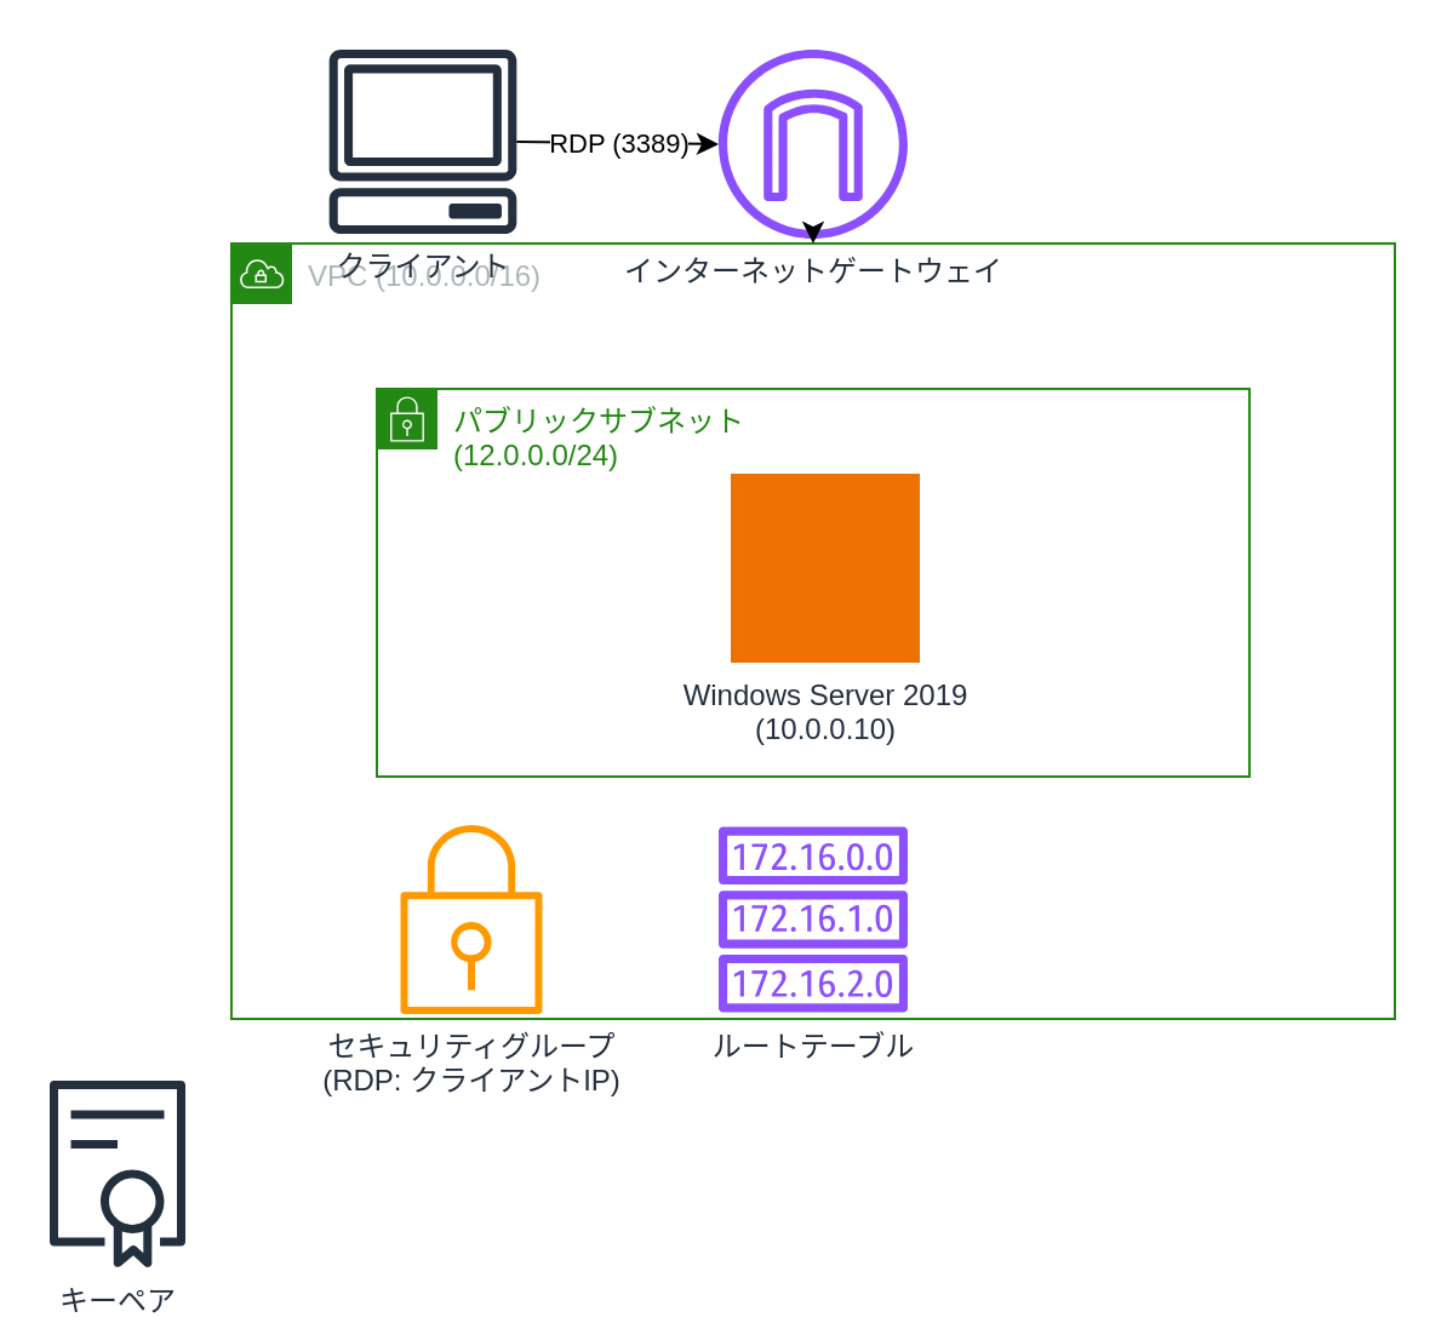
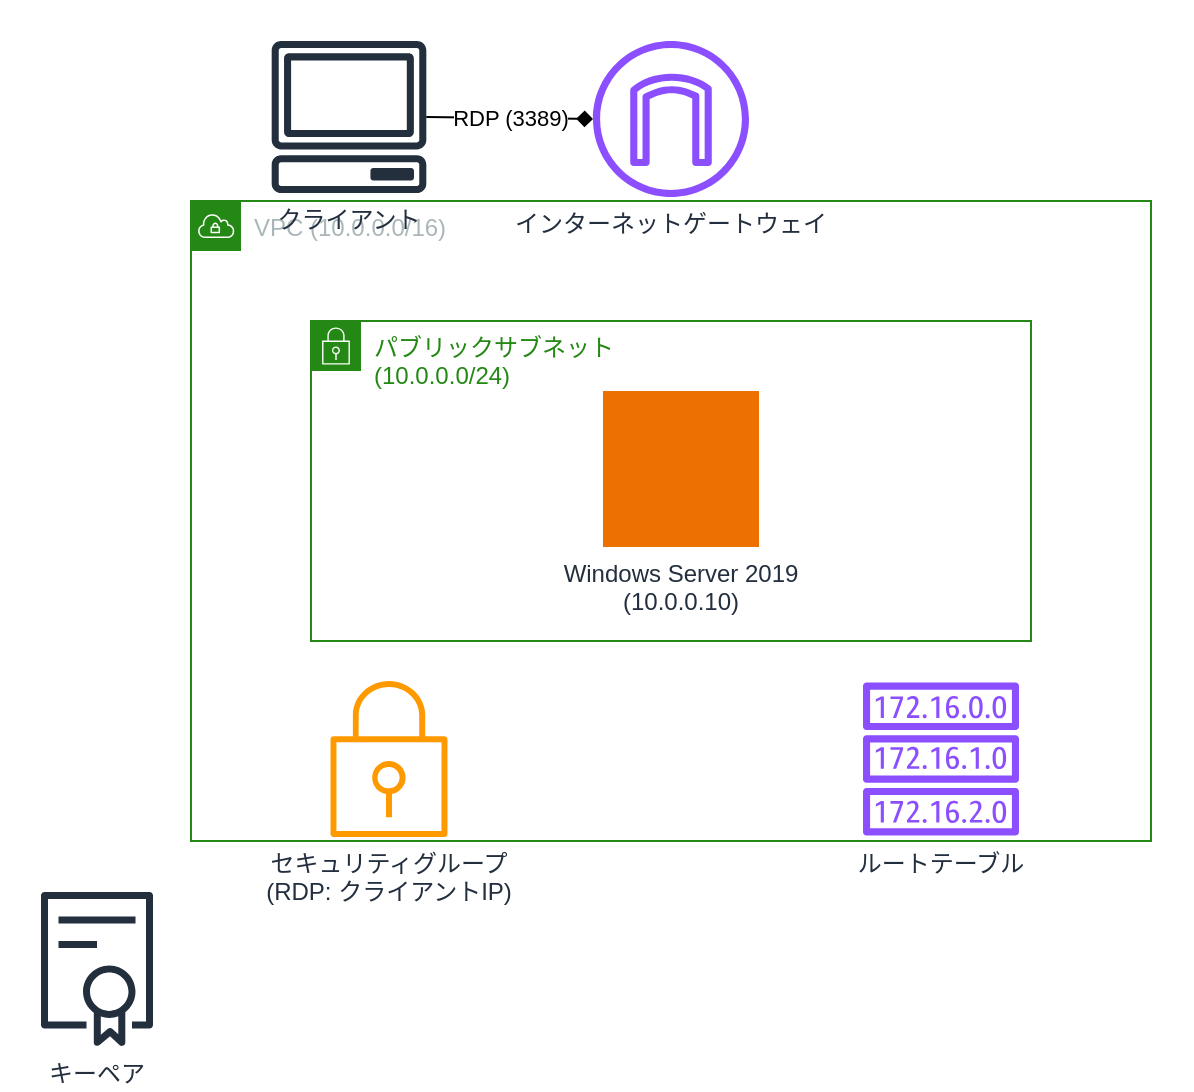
- <mxCell id="10" value="RDP (3389)" style="endArrow=classic;html=1;rounded=0;exitX=1;exitY=0.5;exitDx=0;exitDy=0;exitPerimeter=0;entryX=0;entryY=0.5;entryDx=0;entryDy=0;entryPerimeter=0;" edge="1" parent="1" source="9" target="3"><mxGeometry width="50" height="50" relative="1" as="geometry"><mxPoint x="275" y="180" as="sourcePoint" /><mxPoint x="325" y="130" as="targetPoint" /></mxGeometry></mxCell>
+ <mxCell id="10" value="RDP (3389)" style="endArrow=diamond;html=1;rounded=0;exitX=1;exitY=0.5;exitDx=0;exitDy=0;exitPerimeter=0;entryX=0;entryY=0.5;entryDx=0;entryDy=0;entryPerimeter=0;" edge="1" parent="1" source="9" target="3"><mxGeometry width="50" height="50" relative="1" as="geometry"><mxPoint x="275" y="180" as="sourcePoint" /><mxPoint x="325" y="130" as="targetPoint" /></mxGeometry></mxCell>
- <mxCell id="11" value="" style="endArrow=classic;html=1;rounded=0;exitX=0.5;exitY=1;exitDx=0;exitDy=0;exitPerimeter=0;entryX=0.5;entryY=0;entryDx=0;entryDy=0;" edge="1" parent="1" source="3" target="2"><mxGeometry width="50" height="50" relative="1" as="geometry"><mxPoint x="275" y="180" as="sourcePoint" /><mxPoint x="325" y="130" as="targetPoint" /></mxGeometry></mxCell>
- <mxCell id="4" value="パブリックサブネット&#10;(12.0.0.0/24)" style="points=[[0,0],[0.25,0],[0.5,0],[0.75,0],[1,0],[1,0.25],[1,0.5],[1,0.75],[1,1],[0.75,1],[0.5,1],[0.25,1],[0,1],[0,0.75],[0,0.5],[0,0.25]];outlineConnect=0;gradientColor=none;html=1;whiteSpace=wrap;fontSize=12;fontStyle=0;container=1;pointerEvents=0;collapsible=0;recursiveResize=0;shape=mxgraph.aws4.group;grIcon=mxgraph.aws4.group_security_group;strokeColor=#248814;fillColor=none;verticalAlign=top;align=left;spacingLeft=30;fontColor=#248814;dashed=0;" vertex="1" parent="2"><mxGeometry x="60" y="60" width="360" height="160" as="geometry" /></mxCell>
+ <mxCell id="4" value="パブリックサブネット&#10;(10.0.0.0/24)" style="points=[[0,0],[0.25,0],[0.5,0],[0.75,0],[1,0],[1,0.25],[1,0.5],[1,0.75],[1,1],[0.75,1],[0.5,1],[0.25,1],[0,1],[0,0.75],[0,0.5],[0,0.25]];outlineConnect=0;gradientColor=none;html=1;whiteSpace=wrap;fontSize=12;fontStyle=0;container=1;pointerEvents=0;collapsible=0;recursiveResize=0;shape=mxgraph.aws4.group;grIcon=mxgraph.aws4.group_security_group;strokeColor=#248814;fillColor=none;verticalAlign=top;align=left;spacingLeft=30;fontColor=#248814;dashed=0;" vertex="1" parent="2"><mxGeometry x="60" y="60" width="360" height="160" as="geometry" /></mxCell>
- <mxCell id="6" value="ルートテーブル" style="sketch=0;outlineConnect=0;fontColor=#232F3E;gradientColor=none;fillColor=#8C4FFF;strokeColor=none;dashed=0;verticalLabelPosition=bottom;verticalAlign=top;align=center;html=1;fontSize=12;fontStyle=0;aspect=fixed;pointerEvents=1;shape=mxgraph.aws4.route_table;" vertex="1" parent="2"><mxGeometry x="201" y="240" width="78" height="78" as="geometry" /></mxCell>
+ <mxCell id="6" value="ルートテーブル" style="sketch=0;outlineConnect=0;fontColor=#232F3E;gradientColor=none;fillColor=#8C4FFF;strokeColor=none;dashed=0;verticalLabelPosition=bottom;verticalAlign=top;align=center;html=1;fontSize=12;fontStyle=0;aspect=fixed;pointerEvents=1;shape=mxgraph.aws4.route_table;" vertex="1" parent="2"><mxGeometry x="336" y="240" width="78" height="78" as="geometry" /></mxCell>
